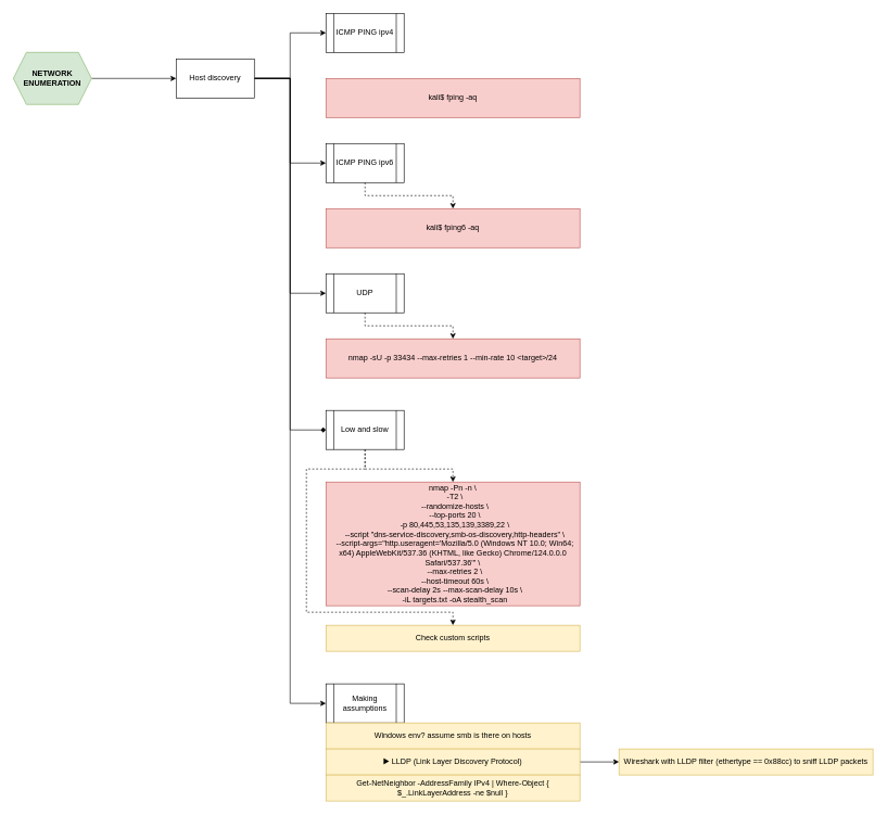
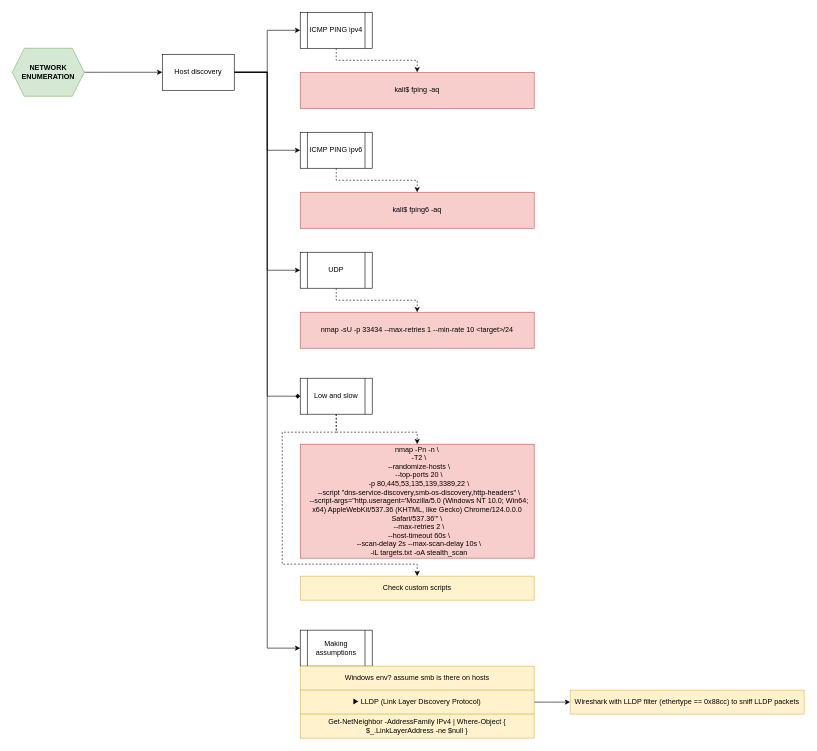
+ <mxCell id="10" style="edgeStyle=orthogonalEdgeStyle;rounded=0;orthogonalLoop=1;jettySize=auto;html=1;exitX=0.5;exitY=1;exitDx=0;exitDy=0;dashed=1;" edge="1" parent="1" source="11" target="13"><mxGeometry relative="1" as="geometry"><Array as="points"><mxPoint x="560" y="100" /><mxPoint x="695" y="100" /></Array></mxGeometry></mxCell>
